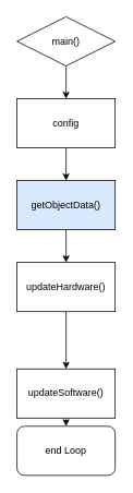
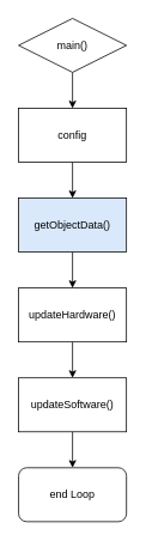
- <mxCell id="11" value="updateSoftware()" style="rounded=0;whiteSpace=wrap;html=1;" vertex="1" parent="1"><mxGeometry x="20" y="450" width="120" height="60" as="geometry" /></mxCell>
+ <mxCell id="11" value="updateSoftware()" style="rounded=0;whiteSpace=wrap;html=1;" vertex="1" parent="1"><mxGeometry x="20" y="420" width="120" height="60" as="geometry" /></mxCell>
